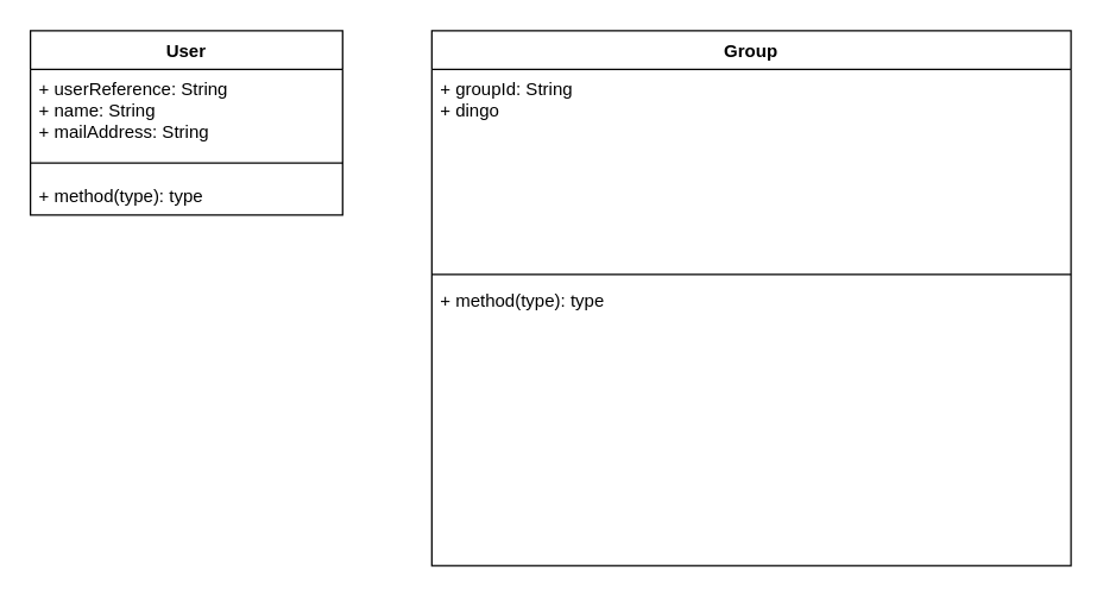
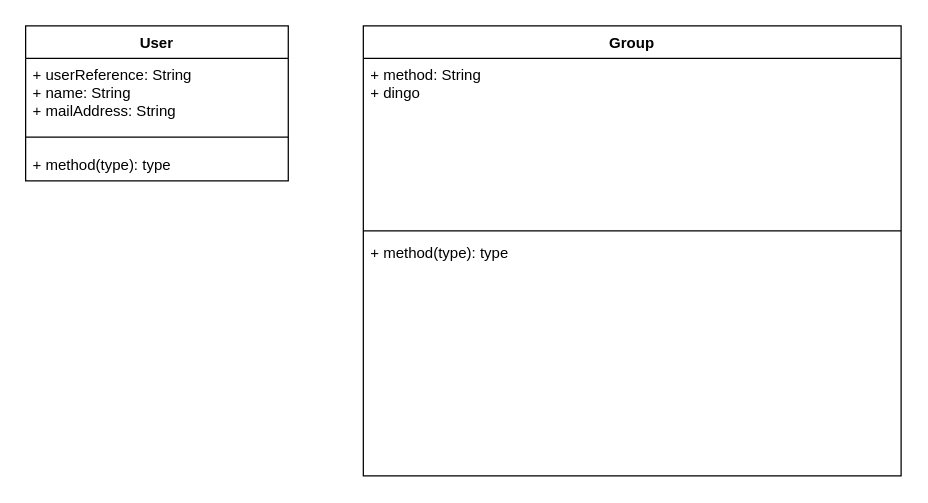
- <mxCell id="7" value="+ groupId: String&lt;div&gt;+ dingo&lt;/div&gt;" style="text;strokeColor=none;fillColor=none;align=left;verticalAlign=top;spacingLeft=4;spacingRight=4;overflow=hidden;rotatable=0;points=[[0,0.5],[1,0.5]];portConstraint=eastwest;whiteSpace=wrap;html=1;" parent="6" vertex="1"><mxGeometry y="26" width="430" height="134" as="geometry" /></mxCell>
+ <mxCell id="7" value="+ method: String&lt;div&gt;+ dingo&lt;/div&gt;" style="text;strokeColor=none;fillColor=none;align=left;verticalAlign=top;spacingLeft=4;spacingRight=4;overflow=hidden;rotatable=0;points=[[0,0.5],[1,0.5]];portConstraint=eastwest;whiteSpace=wrap;html=1;" parent="6" vertex="1"><mxGeometry y="26" width="430" height="134" as="geometry" /></mxCell>
